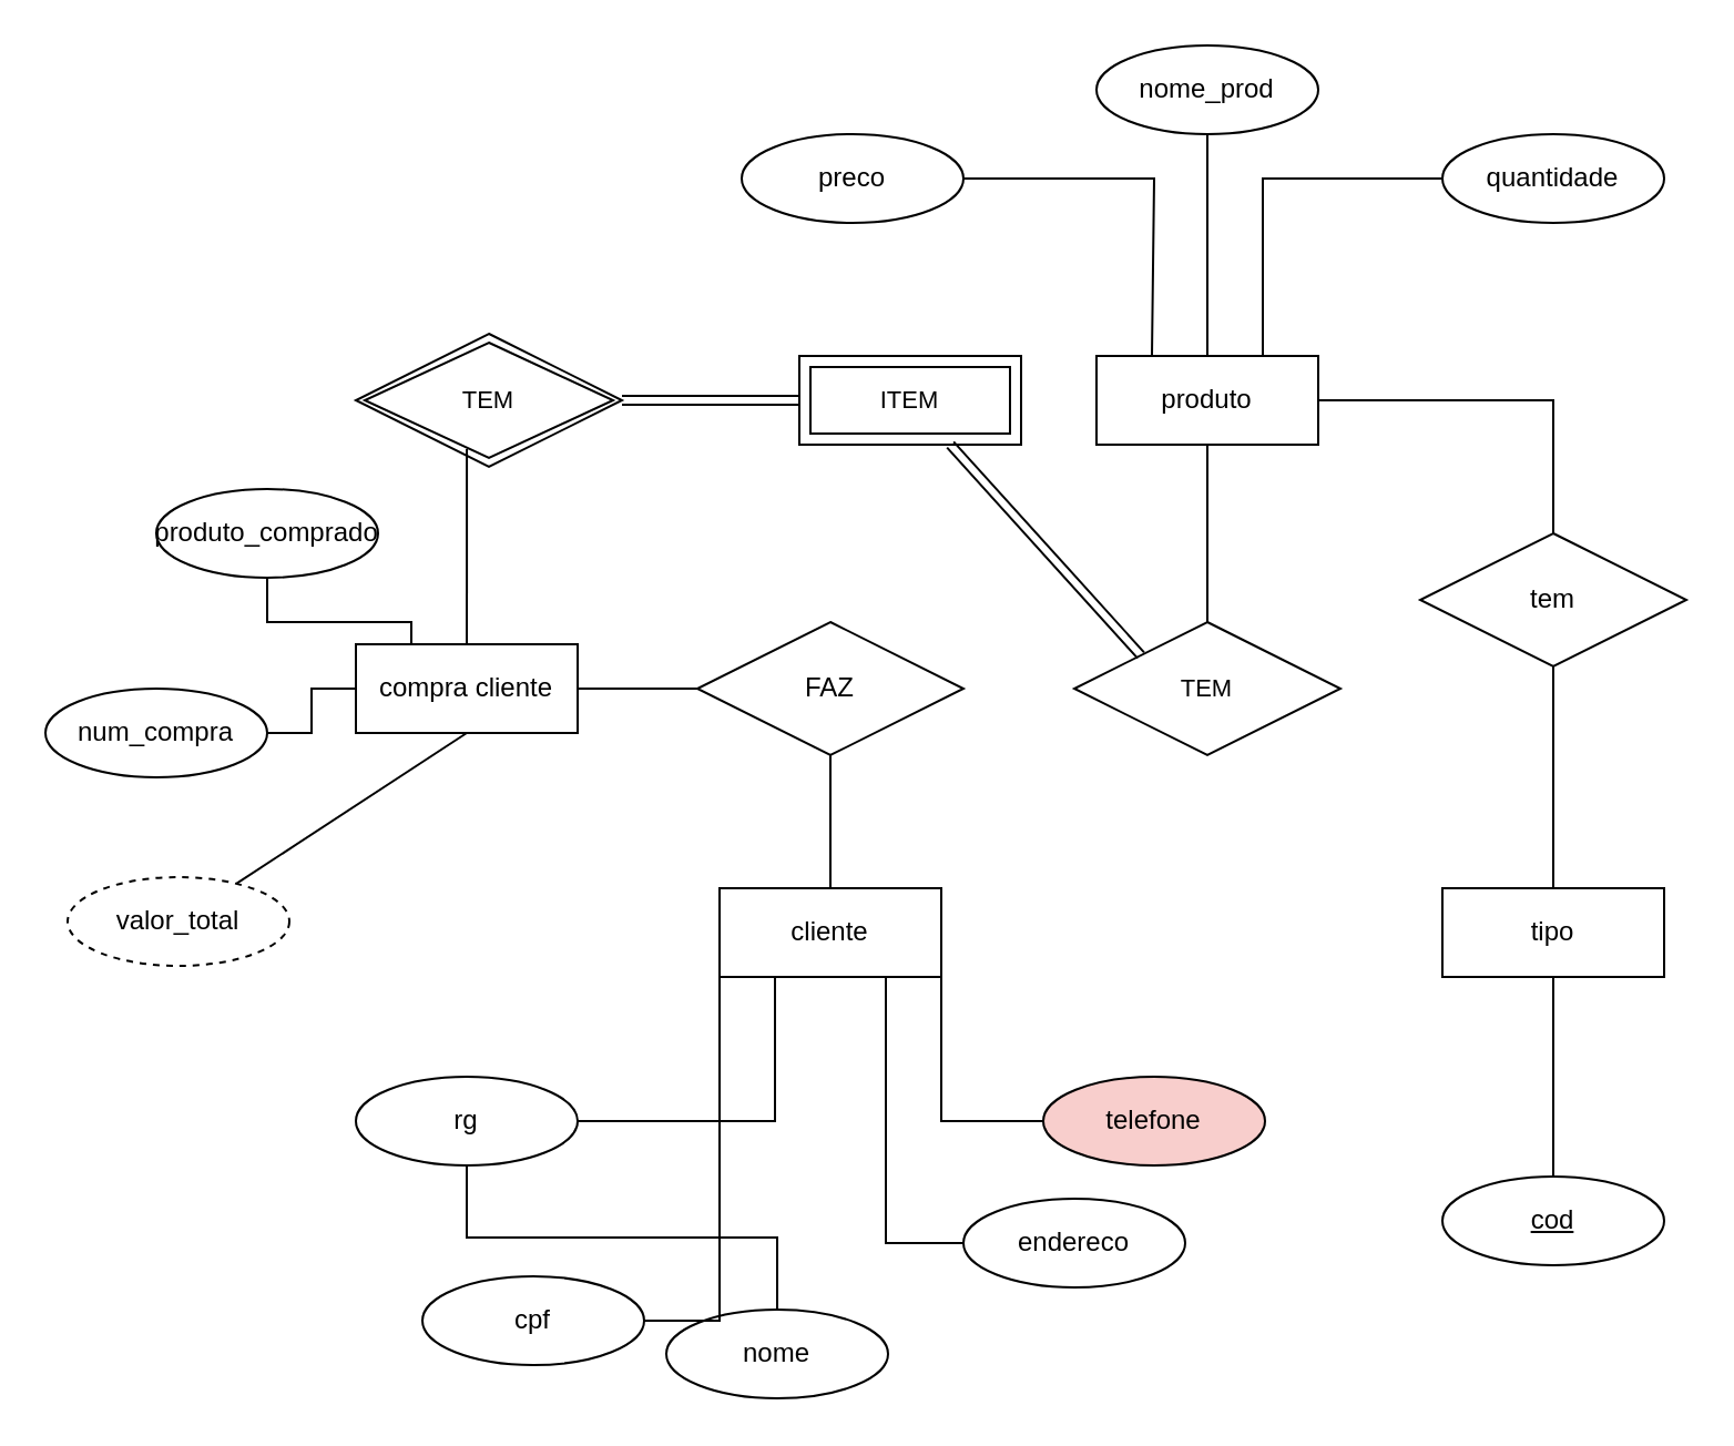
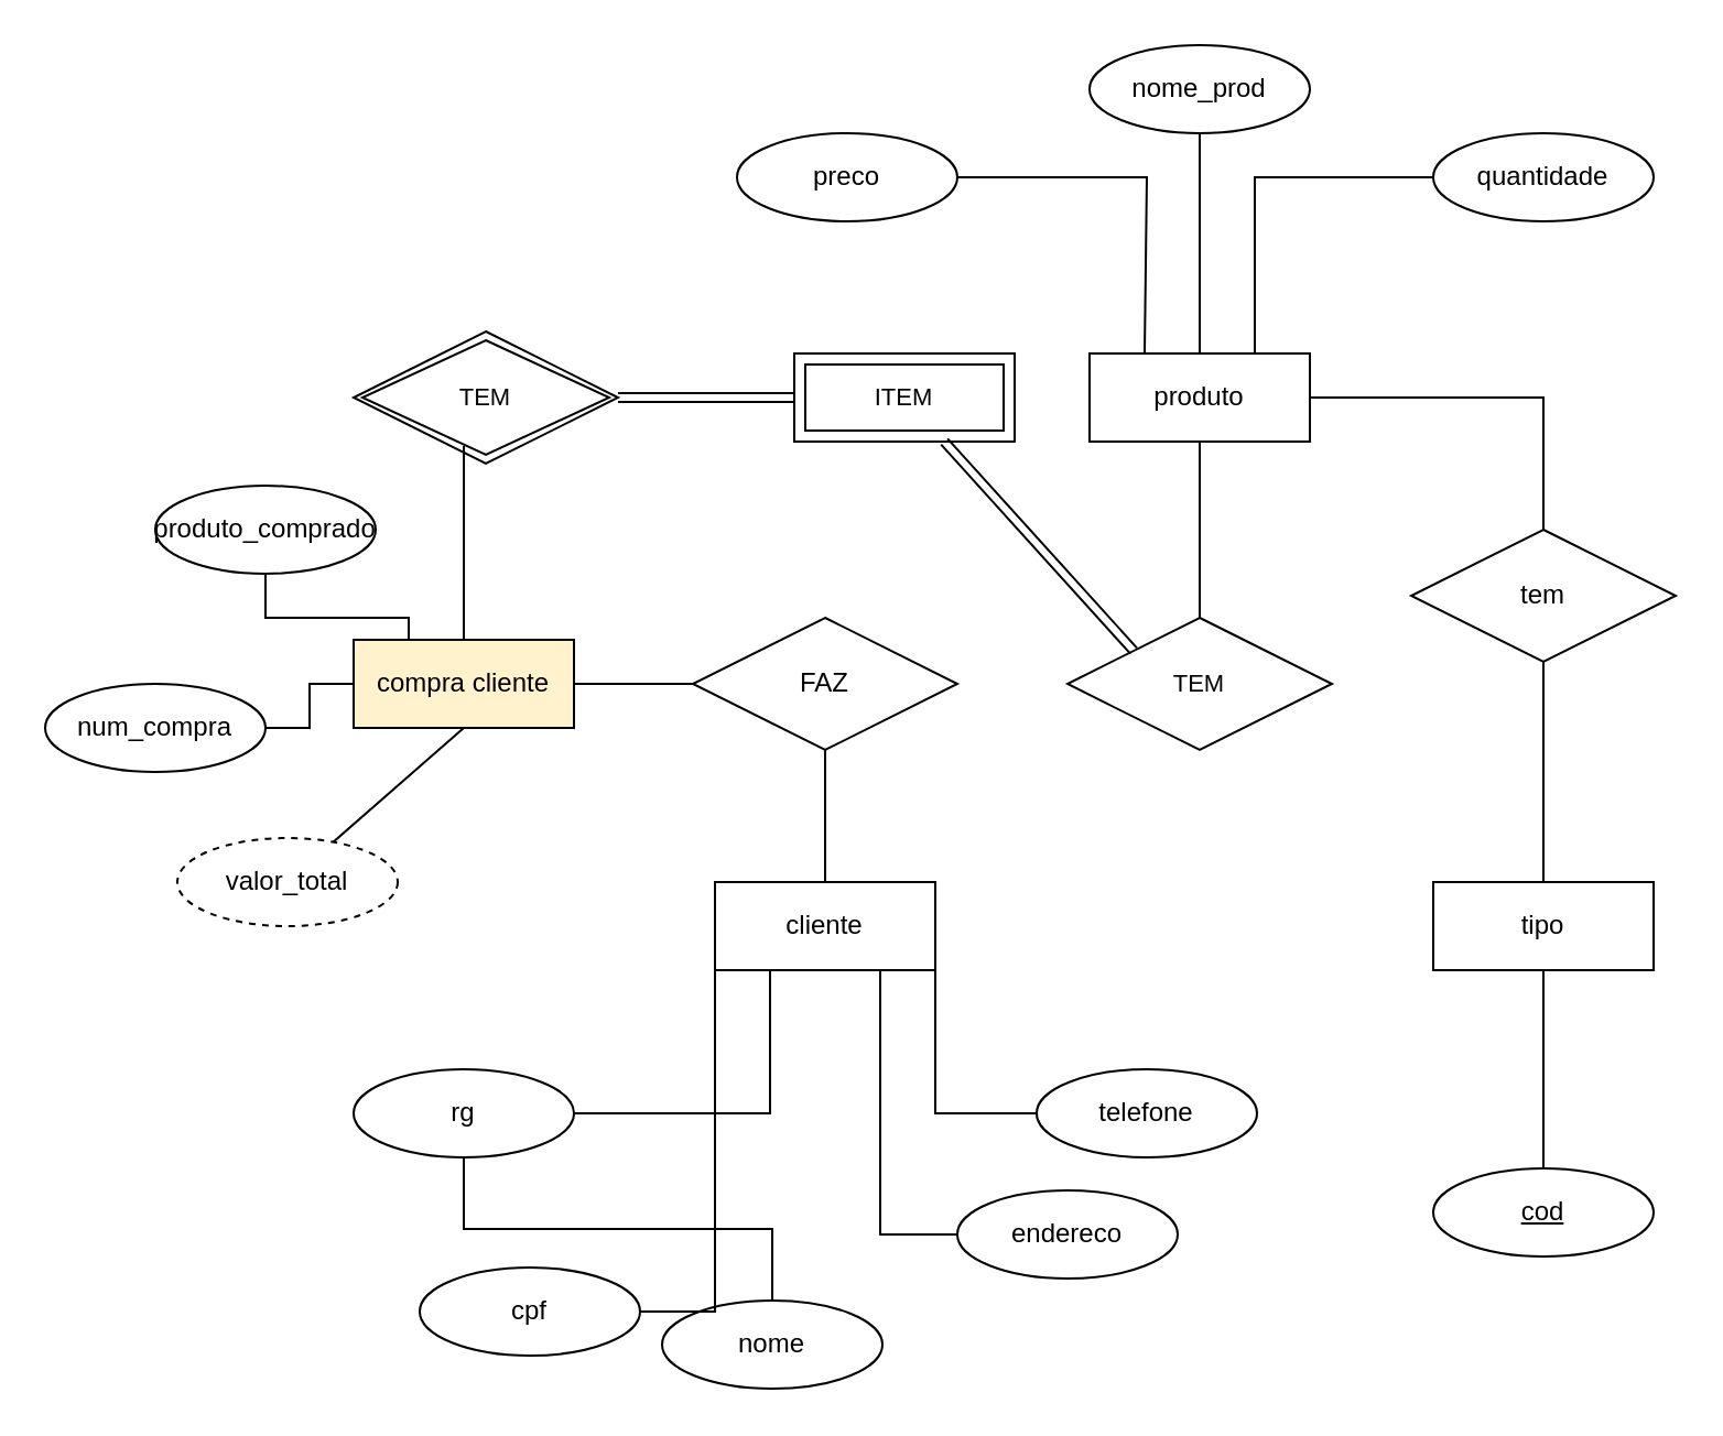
- <mxCell id="26" value="compra cliente" style="whiteSpace=wrap;html=1;align=center;" vertex="1" parent="1"><mxGeometry x="160" y="290" width="100" height="40" as="geometry" /></mxCell>
+ <mxCell id="26" value="compra cliente" style="whiteSpace=wrap;html=1;align=center;fillColor=#fff2cc;" vertex="1" parent="1"><mxGeometry x="160" y="290" width="100" height="40" as="geometry" /></mxCell>
- <mxCell id="32" value="valor_total" style="ellipse;whiteSpace=wrap;html=1;align=center;dashed=1;" vertex="1" parent="1"><mxGeometry x="30" y="395" width="100" height="40" as="geometry" /></mxCell>
+ <mxCell id="32" value="valor_total" style="ellipse;whiteSpace=wrap;html=1;align=center;dashed=1;" vertex="1" parent="1"><mxGeometry x="80" y="380" width="100" height="40" as="geometry" /></mxCell>
- <mxCell id="11" value="telefone" style="ellipse;whiteSpace=wrap;html=1;align=center;fillColor=#f8cecc;" vertex="1" parent="1"><mxGeometry x="470" y="485" width="100" height="40" as="geometry" /></mxCell>
+ <mxCell id="11" value="telefone" style="ellipse;whiteSpace=wrap;html=1;align=center;" vertex="1" parent="1"><mxGeometry x="470" y="485" width="100" height="40" as="geometry" /></mxCell>
